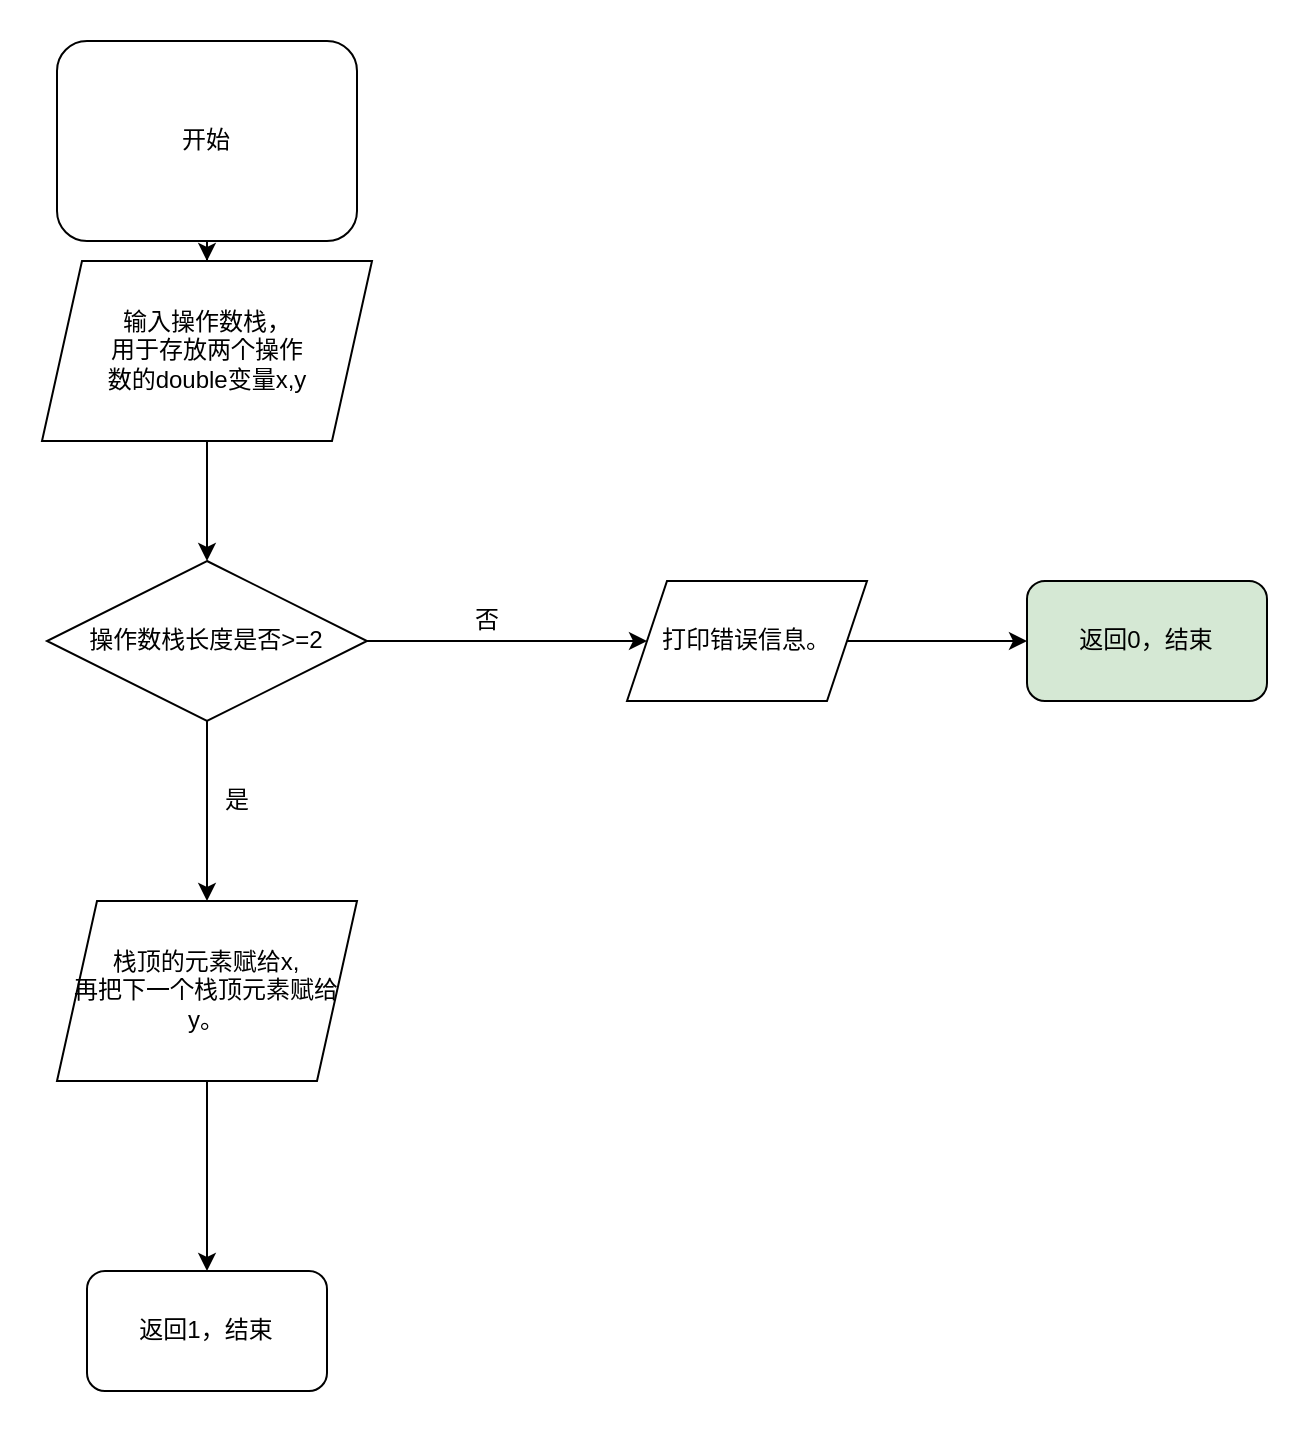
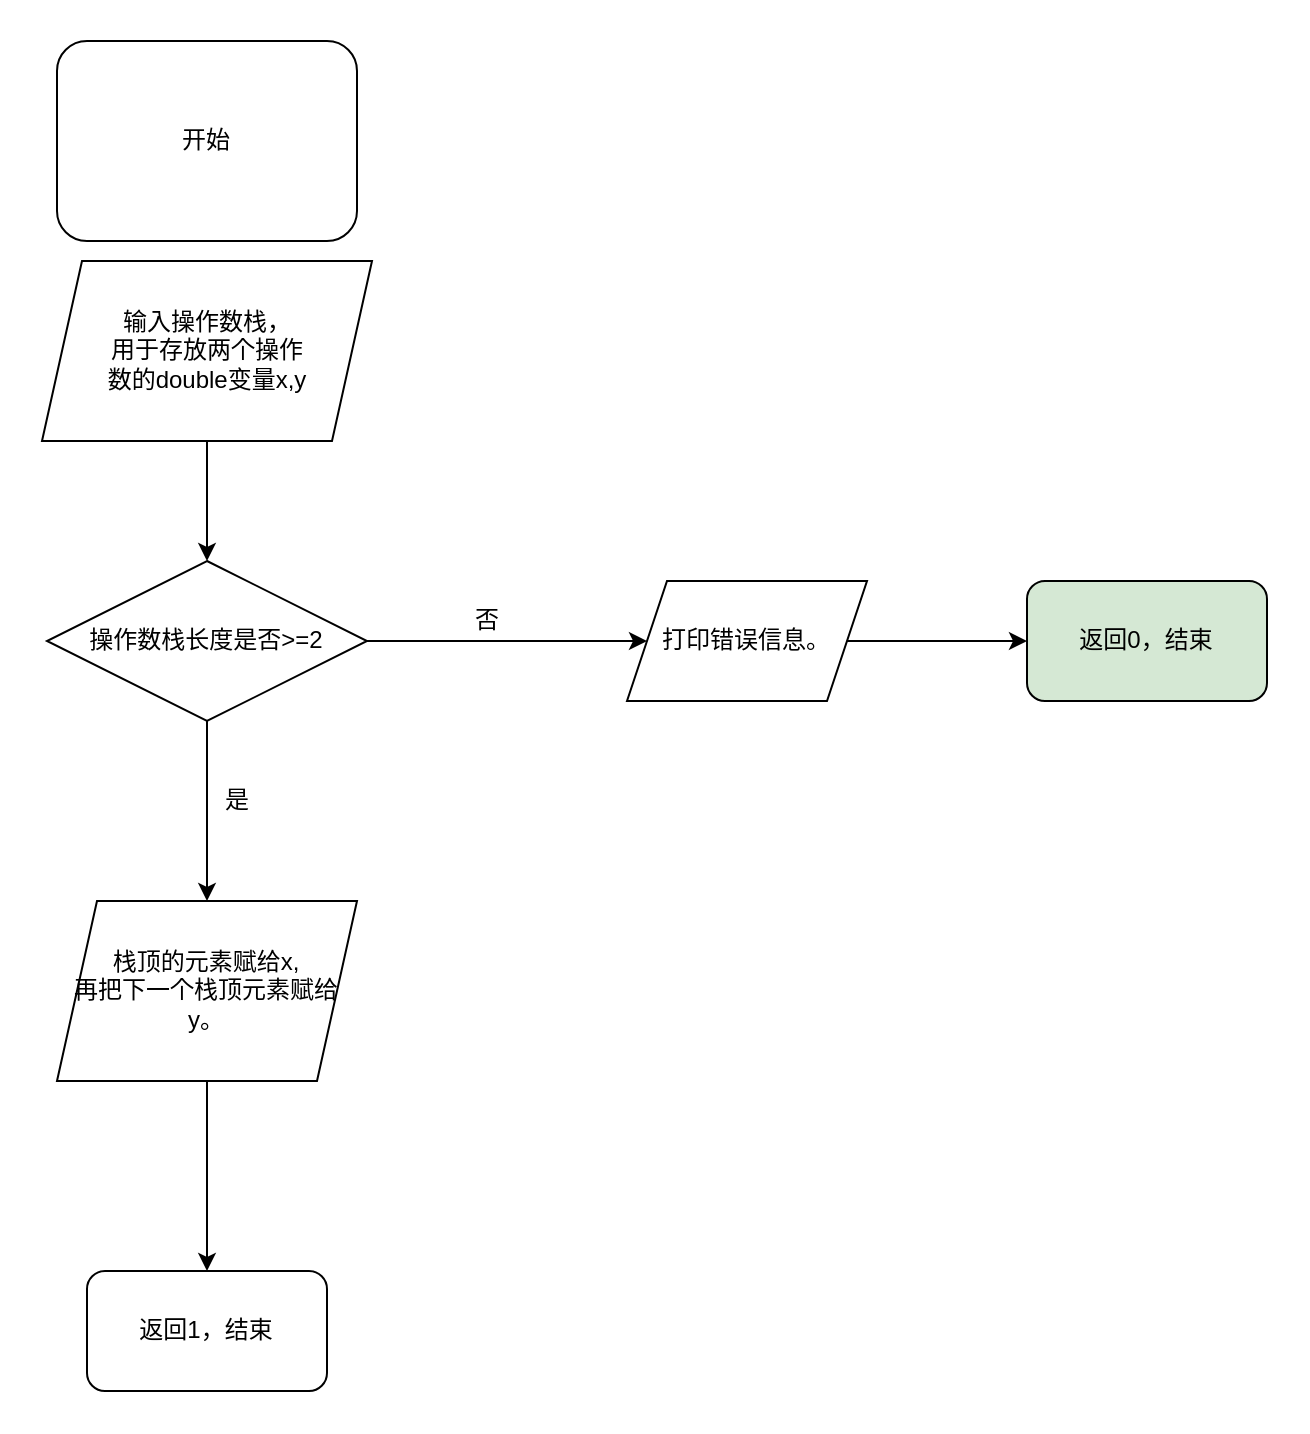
- <mxCell id="2" value="" style="edgeStyle=orthogonalEdgeStyle;rounded=0;orthogonalLoop=1;jettySize=auto;html=1;" edge="1" parent="1" source="3" target="5"><mxGeometry relative="1" as="geometry" /></mxCell>
